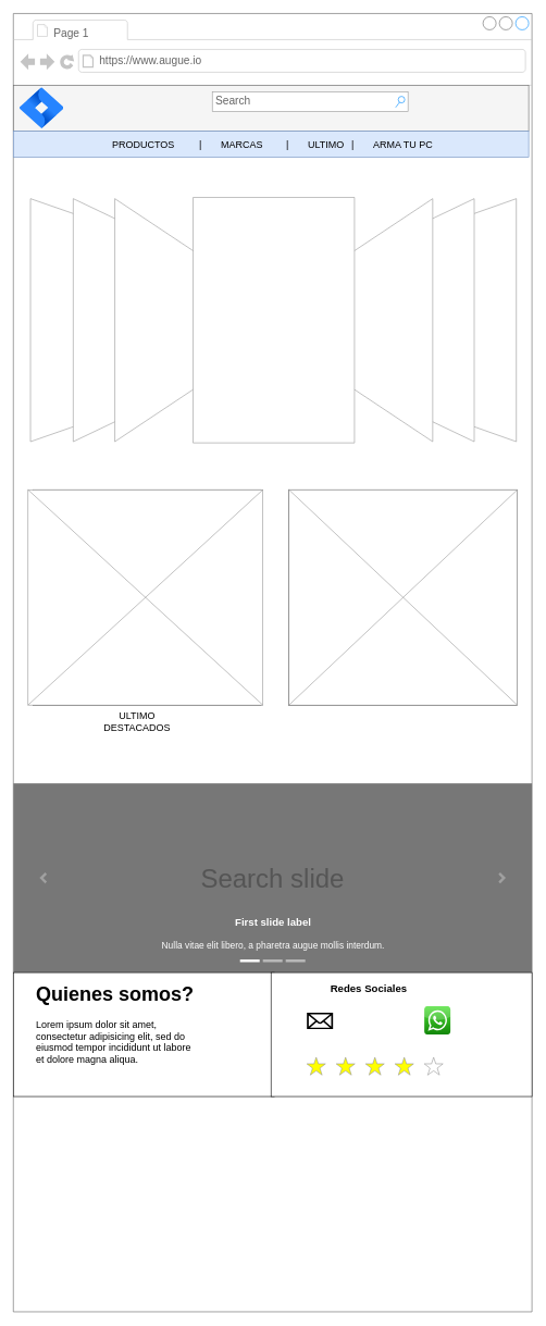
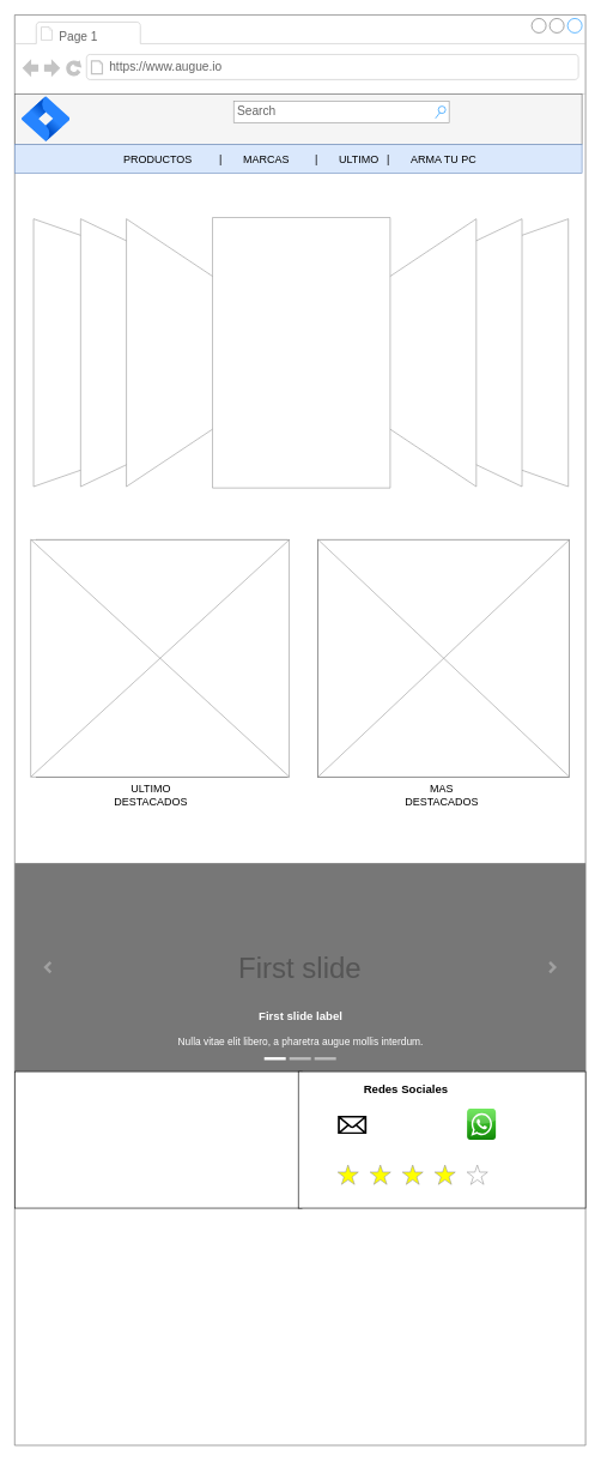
+ <mxCell id="18" value="MAS DESTACADOS" style="text;html=1;strokeColor=none;fillColor=none;align=center;verticalAlign=middle;whiteSpace=wrap;rounded=0;fontSize=15;" parent="2" vertex="1"><mxGeometry x="540" y="1070" width="110" height="30" as="geometry" /></mxCell>
- <mxCell id="19" value="Search slide" style="html=1;shadow=0;dashed=0;strokeColor=none;strokeWidth=1;fillColor=#777777;fontColor=#555555;whiteSpace=wrap;align=center;verticalAlign=middle;fontStyle=0;fontSize=40;" parent="2" vertex="1"><mxGeometry y="1180" width="795" height="290" as="geometry" /></mxCell>
+ <mxCell id="19" value="First slide" style="html=1;shadow=0;dashed=0;strokeColor=none;strokeWidth=1;fillColor=#777777;fontColor=#555555;whiteSpace=wrap;align=center;verticalAlign=middle;fontStyle=0;fontSize=40;" parent="2" vertex="1"><mxGeometry y="1180" width="795" height="290" as="geometry" /></mxCell>
- <mxCell id="27" value="&lt;h1&gt;Quienes somos?&lt;/h1&gt;&lt;p&gt;Lorem ipsum dolor sit amet, consectetur adipisicing elit, sed do eiusmod tempor incididunt ut labore et dolore magna aliqua.&lt;/p&gt;" style="text;html=1;strokeColor=none;fillColor=none;spacing=5;spacingTop=-20;whiteSpace=wrap;overflow=hidden;rounded=0;fontSize=15;" parent="2" vertex="1"><mxGeometry x="30" y="1475" width="250" height="180" as="geometry" /></mxCell>
